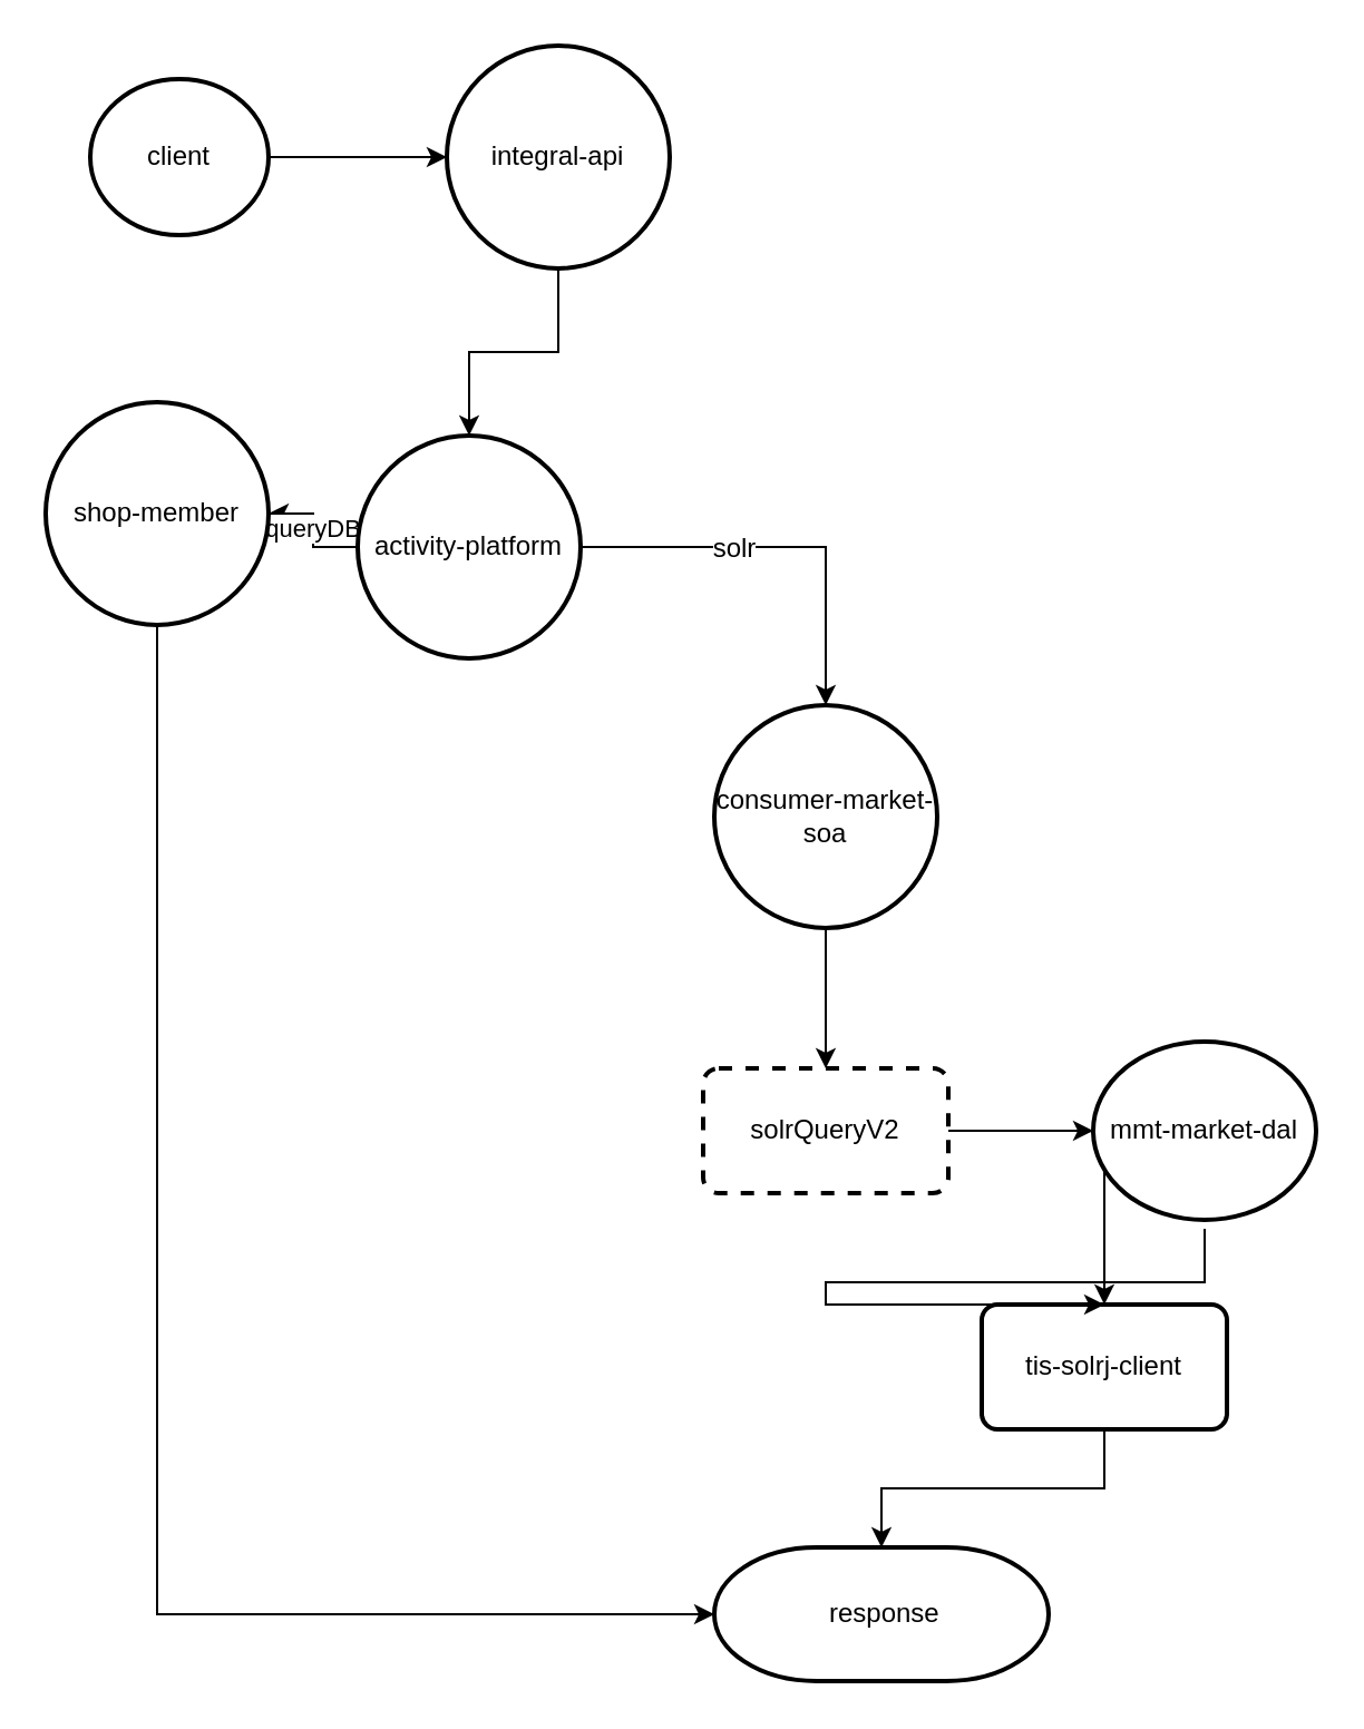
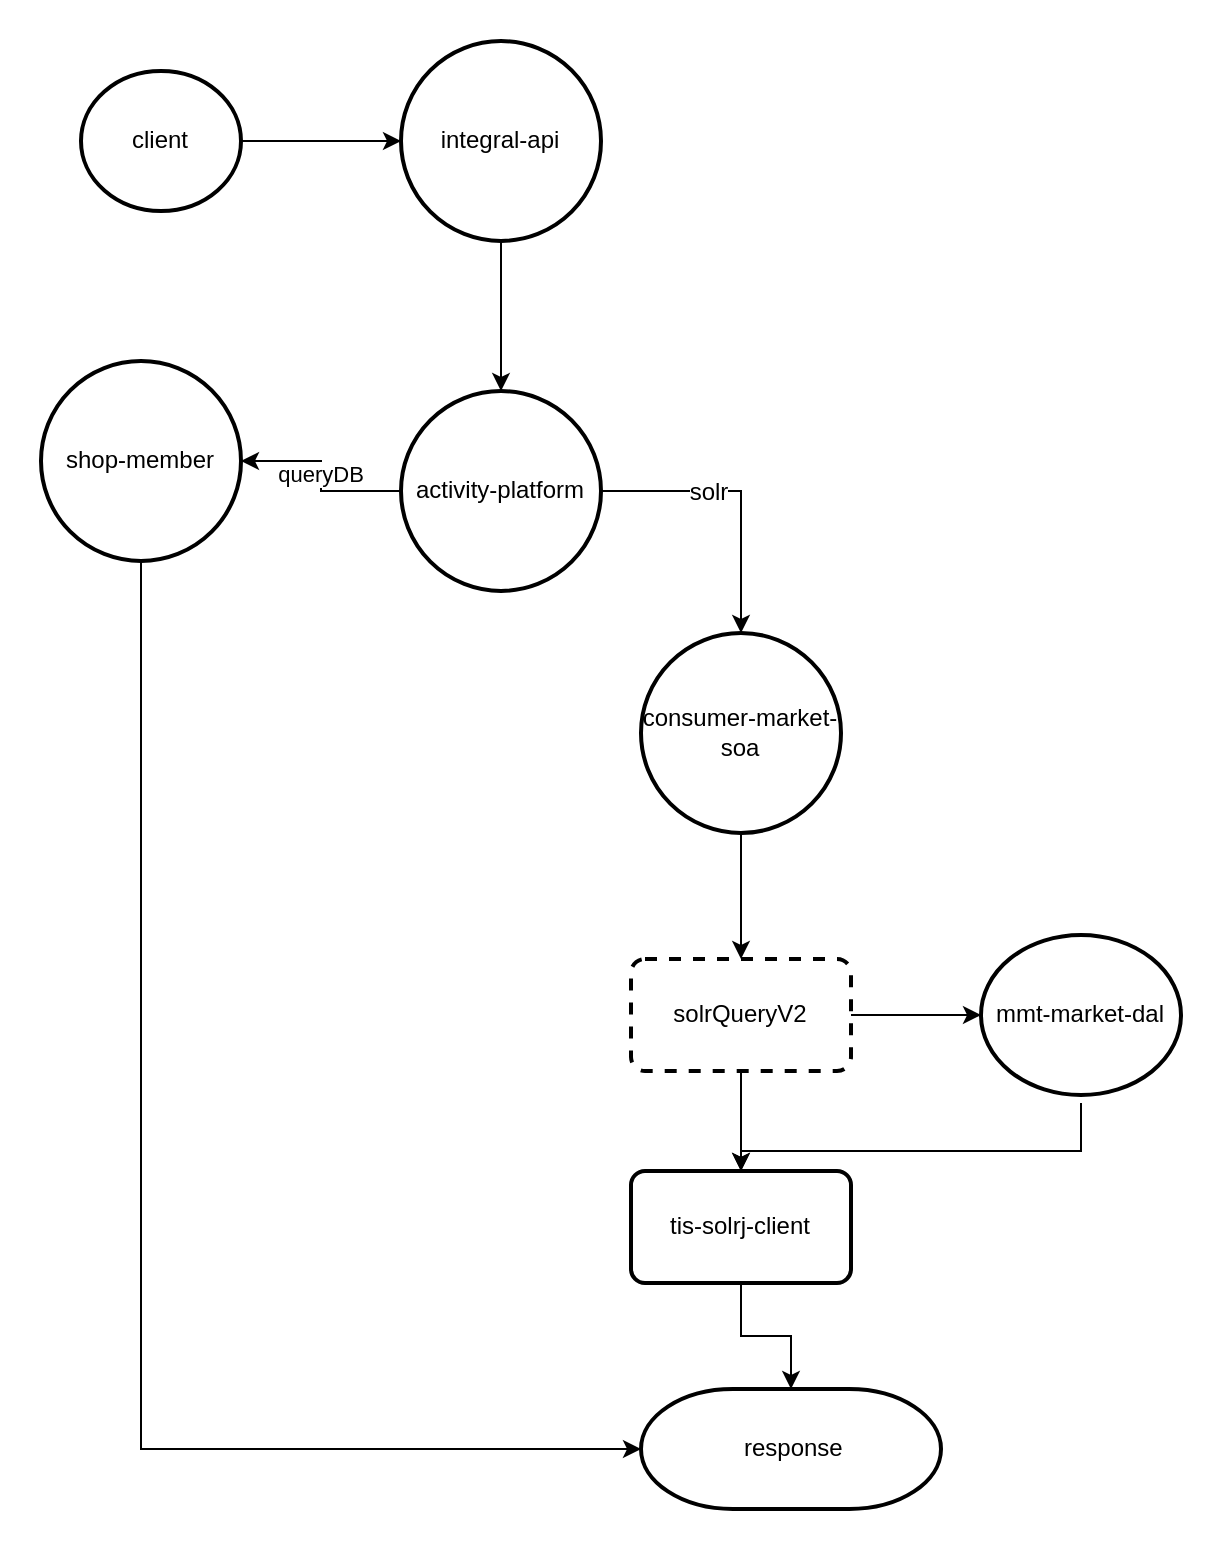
- <mxCell id="9" value="activity-platform" style="strokeWidth=2;html=1;shape=mxgraph.flowchart.start_2;whiteSpace=wrap;" vertex="1" parent="1"><mxGeometry x="160" y="195" width="100" height="100" as="geometry" /></mxCell>
+ <mxCell id="9" value="activity-platform" style="strokeWidth=2;html=1;shape=mxgraph.flowchart.start_2;whiteSpace=wrap;" vertex="1" parent="1"><mxGeometry x="200" y="195" width="100" height="100" as="geometry" /></mxCell>
- <mxCell id="18" value="tis-solrj-client" style="rounded=1;whiteSpace=wrap;html=1;absoluteArcSize=1;arcSize=14;strokeWidth=2;" vertex="1" parent="1"><mxGeometry x="440" y="585" width="110" height="56" as="geometry" /></mxCell>
+ <mxCell id="18" value="tis-solrj-client" style="rounded=1;whiteSpace=wrap;html=1;absoluteArcSize=1;arcSize=14;strokeWidth=2;" vertex="1" parent="1"><mxGeometry x="315" y="585" width="110" height="56" as="geometry" /></mxCell>
